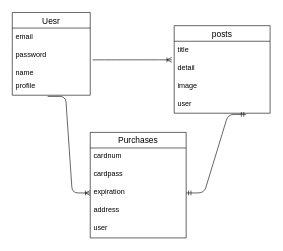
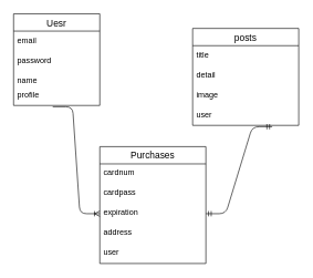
- <mxCell id="18" value="" style="edgeStyle=entityRelationEdgeStyle;fontSize=12;html=1;endArrow=ERoneToMany;entryX=-0.025;entryY=0.033;entryDx=0;entryDy=0;entryPerimeter=0;exitX=1.031;exitY=0.767;exitDx=0;exitDy=0;exitPerimeter=0;" edge="1" parent="1" source="4" target="15"><mxGeometry width="100" height="100" relative="1" as="geometry"><mxPoint x="210" y="380" as="sourcePoint" /><mxPoint x="310" y="280" as="targetPoint" /></mxGeometry></mxCell>
